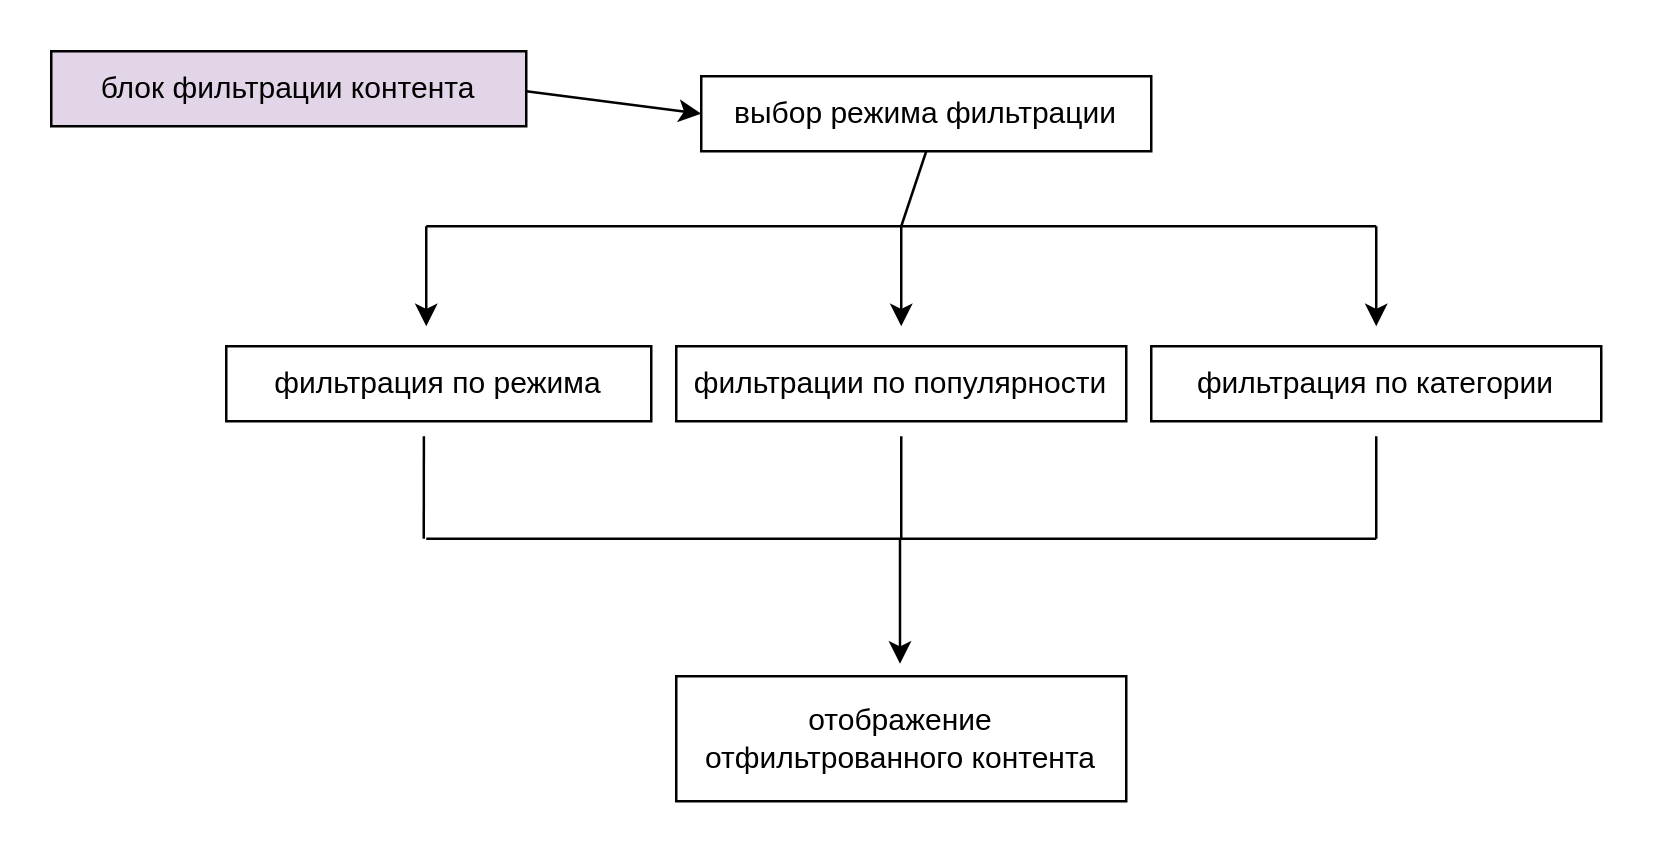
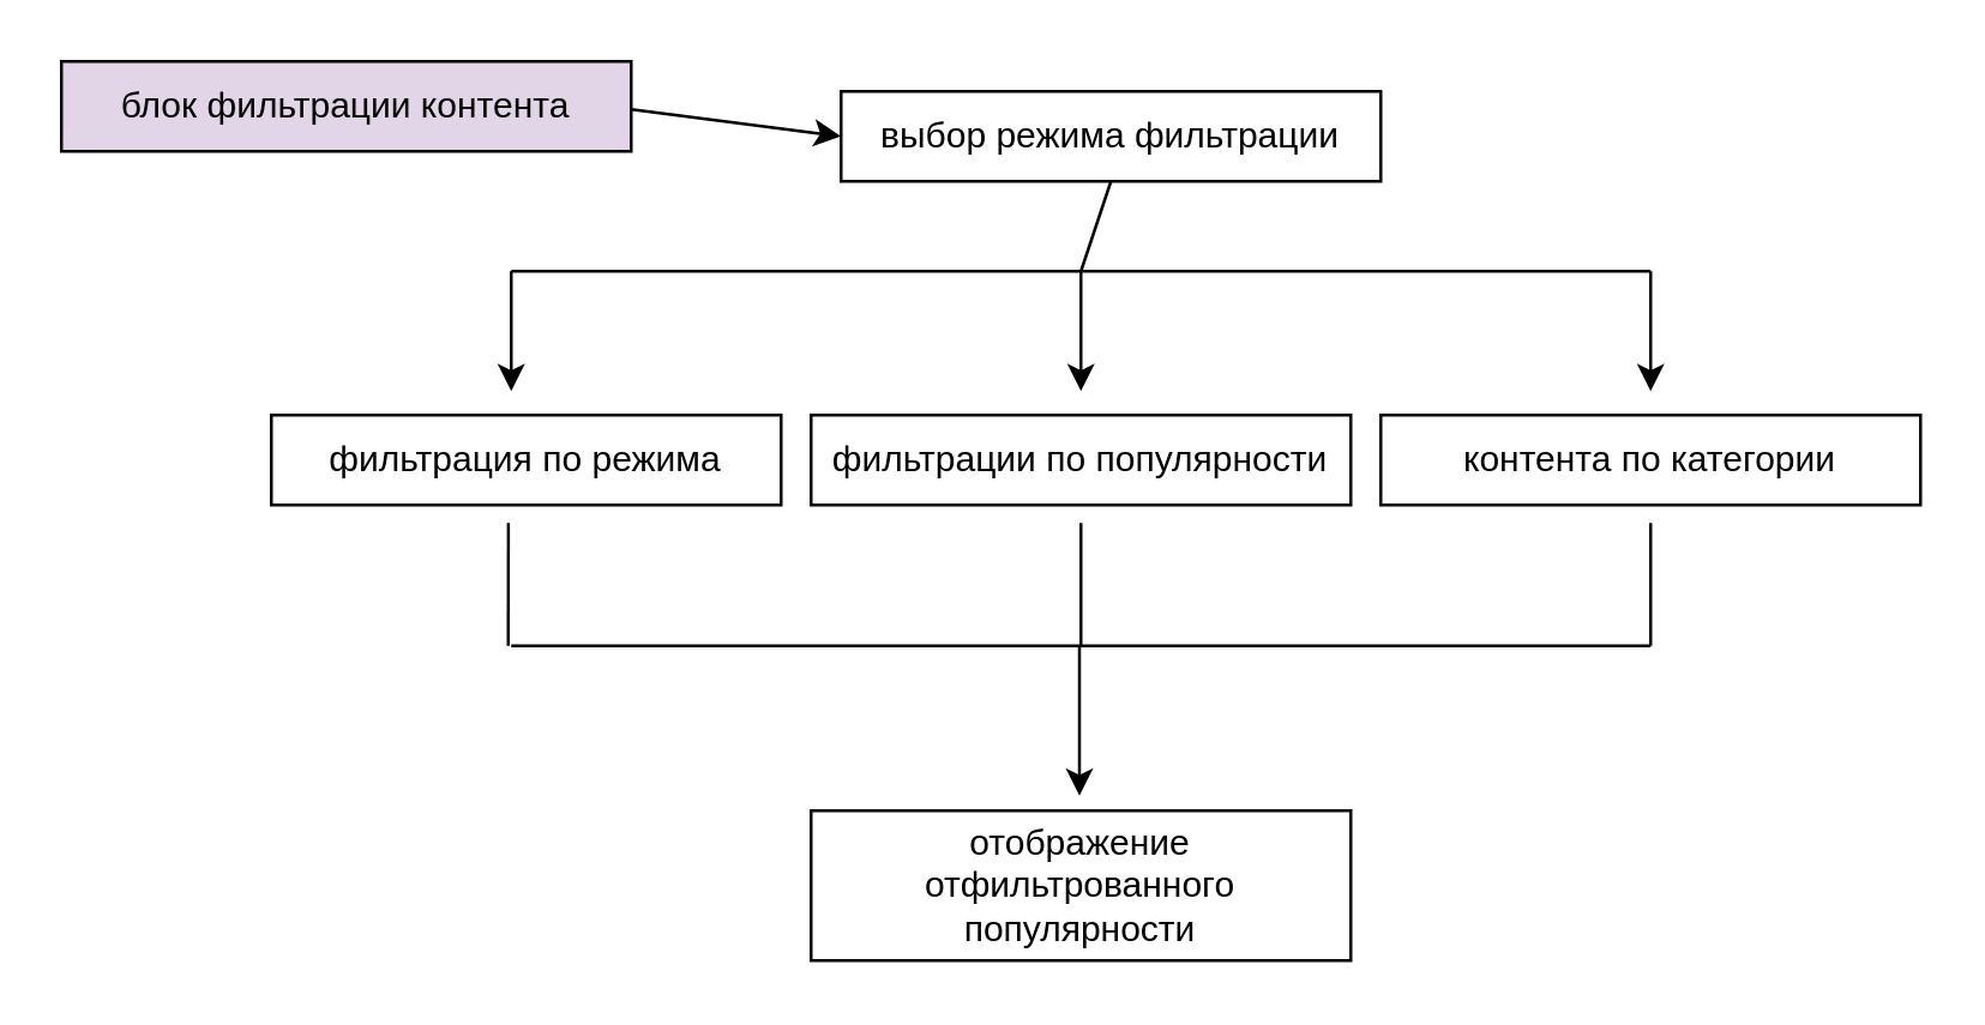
- <mxCell id="13" value="фильтрация по категории" style="rounded=0;whiteSpace=wrap;html=1;" vertex="1" parent="1"><mxGeometry x="460" y="138" width="180" height="30" as="geometry" /></mxCell>
+ <mxCell id="13" value="контента по категории" style="rounded=0;whiteSpace=wrap;html=1;" vertex="1" parent="1"><mxGeometry x="460" y="138" width="180" height="30" as="geometry" /></mxCell>
- <mxCell id="19" value="отображение отфильтрованного контента" style="rounded=0;whiteSpace=wrap;html=1;" vertex="1" parent="1"><mxGeometry x="270" y="270" width="180" height="50" as="geometry" /></mxCell>
+ <mxCell id="19" value="отображение отфильтрованного популярности" style="rounded=0;whiteSpace=wrap;html=1;" vertex="1" parent="1"><mxGeometry x="270" y="270" width="180" height="50" as="geometry" /></mxCell>
